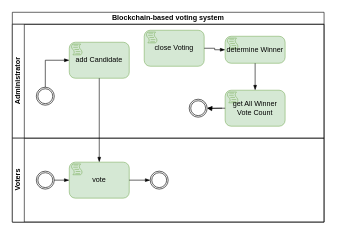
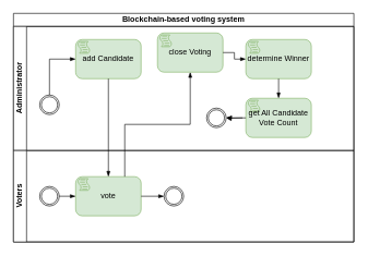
- <mxCell id="6" value="determine Winner" style="points=[[0.25,0,0],[0.5,0,0],[0.75,0,0],[1,0.25,0],[1,0.5,0],[1,0.75,0],[0.75,1,0],[0.5,1,0],[0.25,1,0],[0,0.75,0],[0,0.5,0],[0,0.25,0]];shape=mxgraph.bpmn.task;whiteSpace=wrap;rectStyle=rounded;size=10;html=1;container=1;expand=0;collapsible=0;taskMarker=script;fillColor=#d5e8d4;strokeColor=#82b366;" vertex="1" parent="3"><mxGeometry x="355" y="20" width="100" height="45" as="geometry" /></mxCell>
+ <mxCell id="6" value="determine Winner" style="points=[[0.25,0,0],[0.5,0,0],[0.75,0,0],[1,0.25,0],[1,0.5,0],[1,0.75,0],[0.75,1,0],[0.5,1,0],[0.25,1,0],[0,0.75,0],[0,0.5,0],[0,0.25,0]];shape=mxgraph.bpmn.task;whiteSpace=wrap;rectStyle=rounded;size=10;html=1;container=1;expand=0;collapsible=0;taskMarker=script;fillColor=#d5e8d4;strokeColor=#82b366;" vertex="1" parent="3"><mxGeometry x="355" y="20" width="100" height="60" as="geometry" /></mxCell>
- <mxCell id="5" value="add Candidate" style="points=[[0.25,0,0],[0.5,0,0],[0.75,0,0],[1,0.25,0],[1,0.5,0],[1,0.75,0],[0.75,1,0],[0.5,1,0],[0.25,1,0],[0,0.75,0],[0,0.5,0],[0,0.25,0]];shape=mxgraph.bpmn.task;whiteSpace=wrap;rectStyle=rounded;size=10;html=1;container=1;expand=0;collapsible=0;taskMarker=script;fillColor=#d5e8d4;strokeColor=#82b366;" vertex="1" parent="3"><mxGeometry x="95" y="30" width="100" height="60" as="geometry" /></mxCell>
+ <mxCell id="5" value="add Candidate" style="points=[[0.25,0,0],[0.5,0,0],[0.75,0,0],[1,0.25,0],[1,0.5,0],[1,0.75,0],[0.75,1,0],[0.5,1,0],[0.25,1,0],[0,0.75,0],[0,0.5,0],[0,0.25,0]];shape=mxgraph.bpmn.task;whiteSpace=wrap;rectStyle=rounded;size=10;html=1;container=1;expand=0;collapsible=0;taskMarker=script;fillColor=#d5e8d4;strokeColor=#82b366;" vertex="1" parent="3"><mxGeometry x="95" y="20" width="100" height="60" as="geometry" /></mxCell>
- <mxCell id="8" value="get All Winner Vote Count" style="points=[[0.25,0,0],[0.5,0,0],[0.75,0,0],[1,0.25,0],[1,0.5,0],[1,0.75,0],[0.75,1,0],[0.5,1,0],[0.25,1,0],[0,0.75,0],[0,0.5,0],[0,0.25,0]];shape=mxgraph.bpmn.task;rectStyle=rounded;size=10;html=1;container=1;expand=0;collapsible=0;taskMarker=script;fillColor=#d5e8d4;strokeColor=#82b366;whiteSpace=wrap;" vertex="1" parent="3"><mxGeometry x="355" y="110" width="100" height="60" as="geometry" /></mxCell>
+ <mxCell id="8" value="get All Candidate Vote Count" style="points=[[0.25,0,0],[0.5,0,0],[0.75,0,0],[1,0.25,0],[1,0.5,0],[1,0.75,0],[0.75,1,0],[0.5,1,0],[0.25,1,0],[0,0.75,0],[0,0.5,0],[0,0.25,0]];shape=mxgraph.bpmn.task;rectStyle=rounded;size=10;html=1;container=1;expand=0;collapsible=0;taskMarker=script;fillColor=#d5e8d4;strokeColor=#82b366;whiteSpace=wrap;" vertex="1" parent="3"><mxGeometry x="355" y="110" width="100" height="60" as="geometry" /></mxCell>
+ <mxCell id="20" value="" style="edgeStyle=orthogonalEdgeStyle;fontSize=12;html=1;endArrow=blockThin;endFill=1;rounded=0;exitX=0.75;exitY=0;exitDx=0;exitDy=0;exitPerimeter=0;entryX=0.5;entryY=1;entryDx=0;entryDy=0;entryPerimeter=0;" edge="1" parent="2" source="16" target="4"><mxGeometry width="160" relative="1" as="geometry"><mxPoint x="155" y="110" as="sourcePoint" /><mxPoint x="160" y="260" as="targetPoint" /></mxGeometry></mxCell>
